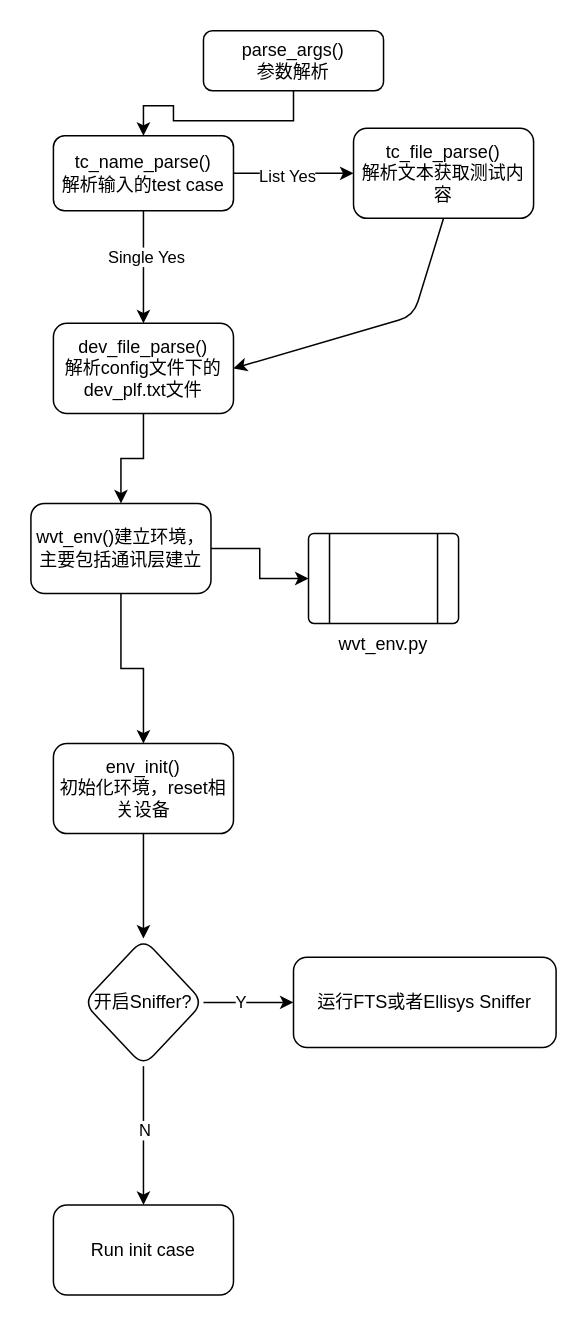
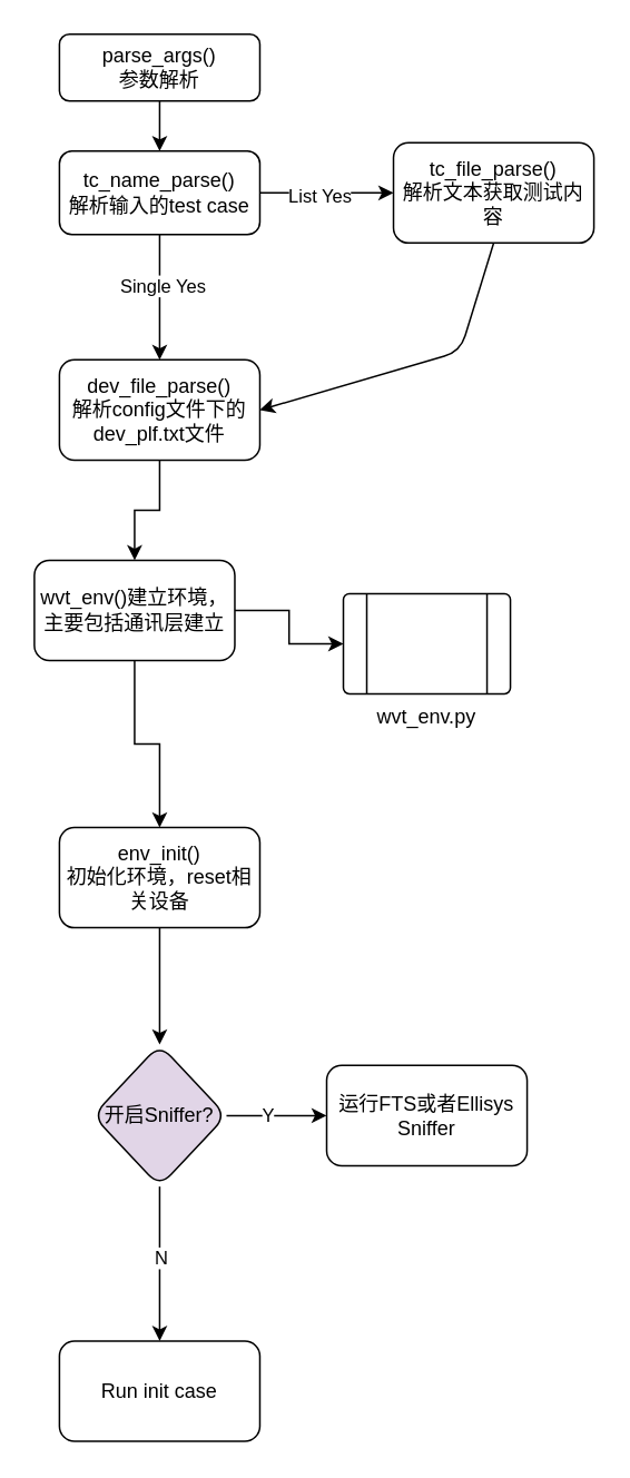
- <mxCell id="3" value="parse_args()&lt;br&gt;参数解析" style="rounded=1;whiteSpace=wrap;html=1;fontSize=12;glass=0;strokeWidth=1;shadow=0;" parent="1" vertex="1"><mxGeometry x="135" y="20" width="120" height="40" as="geometry" /></mxCell>
+ <mxCell id="3" value="parse_args()&lt;br&gt;参数解析" style="rounded=1;whiteSpace=wrap;html=1;fontSize=12;glass=0;strokeWidth=1;shadow=0;" parent="1" vertex="1"><mxGeometry x="35" y="20" width="120" height="40" as="geometry" /></mxCell>
- <mxCell id="23" value="开启Sniffer?" style="rhombus;whiteSpace=wrap;html=1;rounded=1;shadow=0;strokeWidth=1;glass=0;" vertex="1" parent="1"><mxGeometry x="55" y="625" width="80" height="85" as="geometry" /></mxCell>
+ <mxCell id="23" value="开启Sniffer?" style="rhombus;whiteSpace=wrap;html=1;rounded=1;shadow=0;strokeWidth=1;glass=0;fillColor=#e1d5e7;" vertex="1" parent="1"><mxGeometry x="55" y="625" width="80" height="85" as="geometry" /></mxCell>
- <mxCell id="24" value="运行FTS或者Ellisys Sniffer" style="whiteSpace=wrap;html=1;rounded=1;shadow=0;strokeWidth=1;glass=0;" vertex="1" parent="1"><mxGeometry x="195" y="637.5" width="175" height="60" as="geometry" /></mxCell>
+ <mxCell id="24" value="运行FTS或者Ellisys Sniffer" style="whiteSpace=wrap;html=1;rounded=1;shadow=0;strokeWidth=1;glass=0;" vertex="1" parent="1"><mxGeometry x="195" y="637.5" width="120" height="60" as="geometry" /></mxCell>
